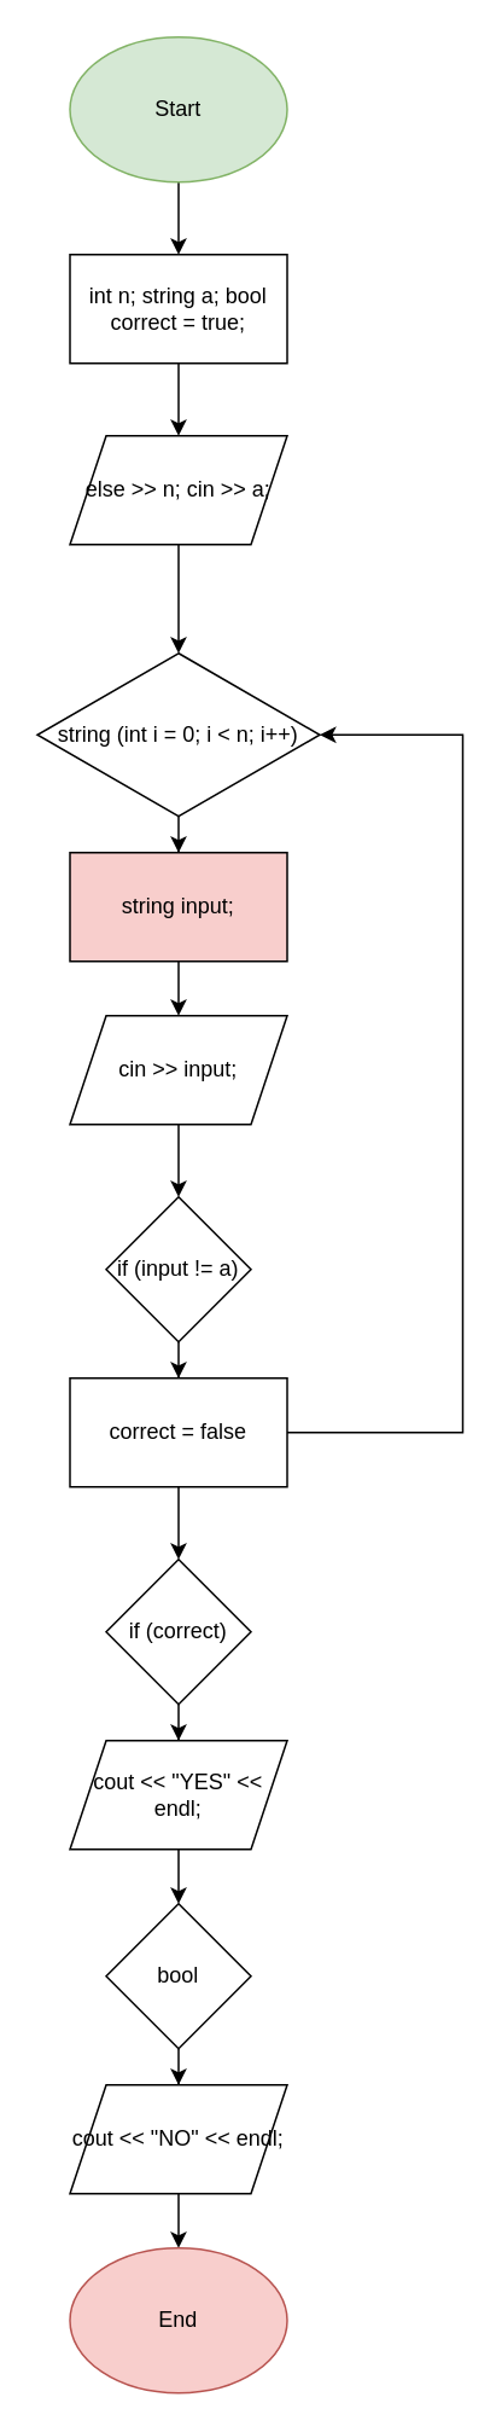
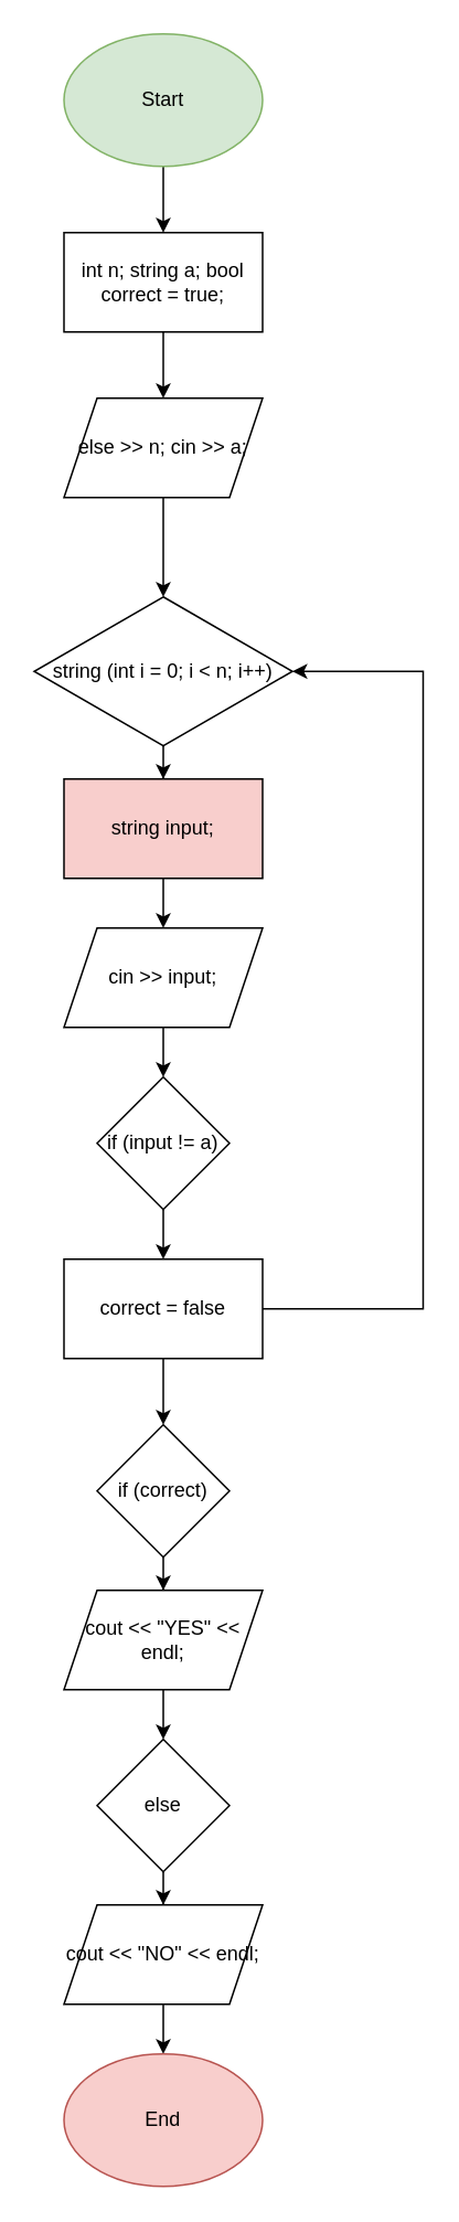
- <mxCell id="15" value="if (input != a)" style="rhombus;whiteSpace=wrap;html=1;" vertex="1" parent="1"><mxGeometry x="58" y="660" width="80" height="80" as="geometry" /></mxCell>
+ <mxCell id="15" value="if (input != a)" style="rhombus;whiteSpace=wrap;html=1;" vertex="1" parent="1"><mxGeometry x="58" y="650" width="80" height="80" as="geometry" /></mxCell>
- <mxCell id="24" value="bool" style="rhombus;whiteSpace=wrap;html=1;" vertex="1" parent="1"><mxGeometry x="58" y="1050" width="80" height="80" as="geometry" /></mxCell>
+ <mxCell id="24" value="else" style="rhombus;whiteSpace=wrap;html=1;" vertex="1" parent="1"><mxGeometry x="58" y="1050" width="80" height="80" as="geometry" /></mxCell>
